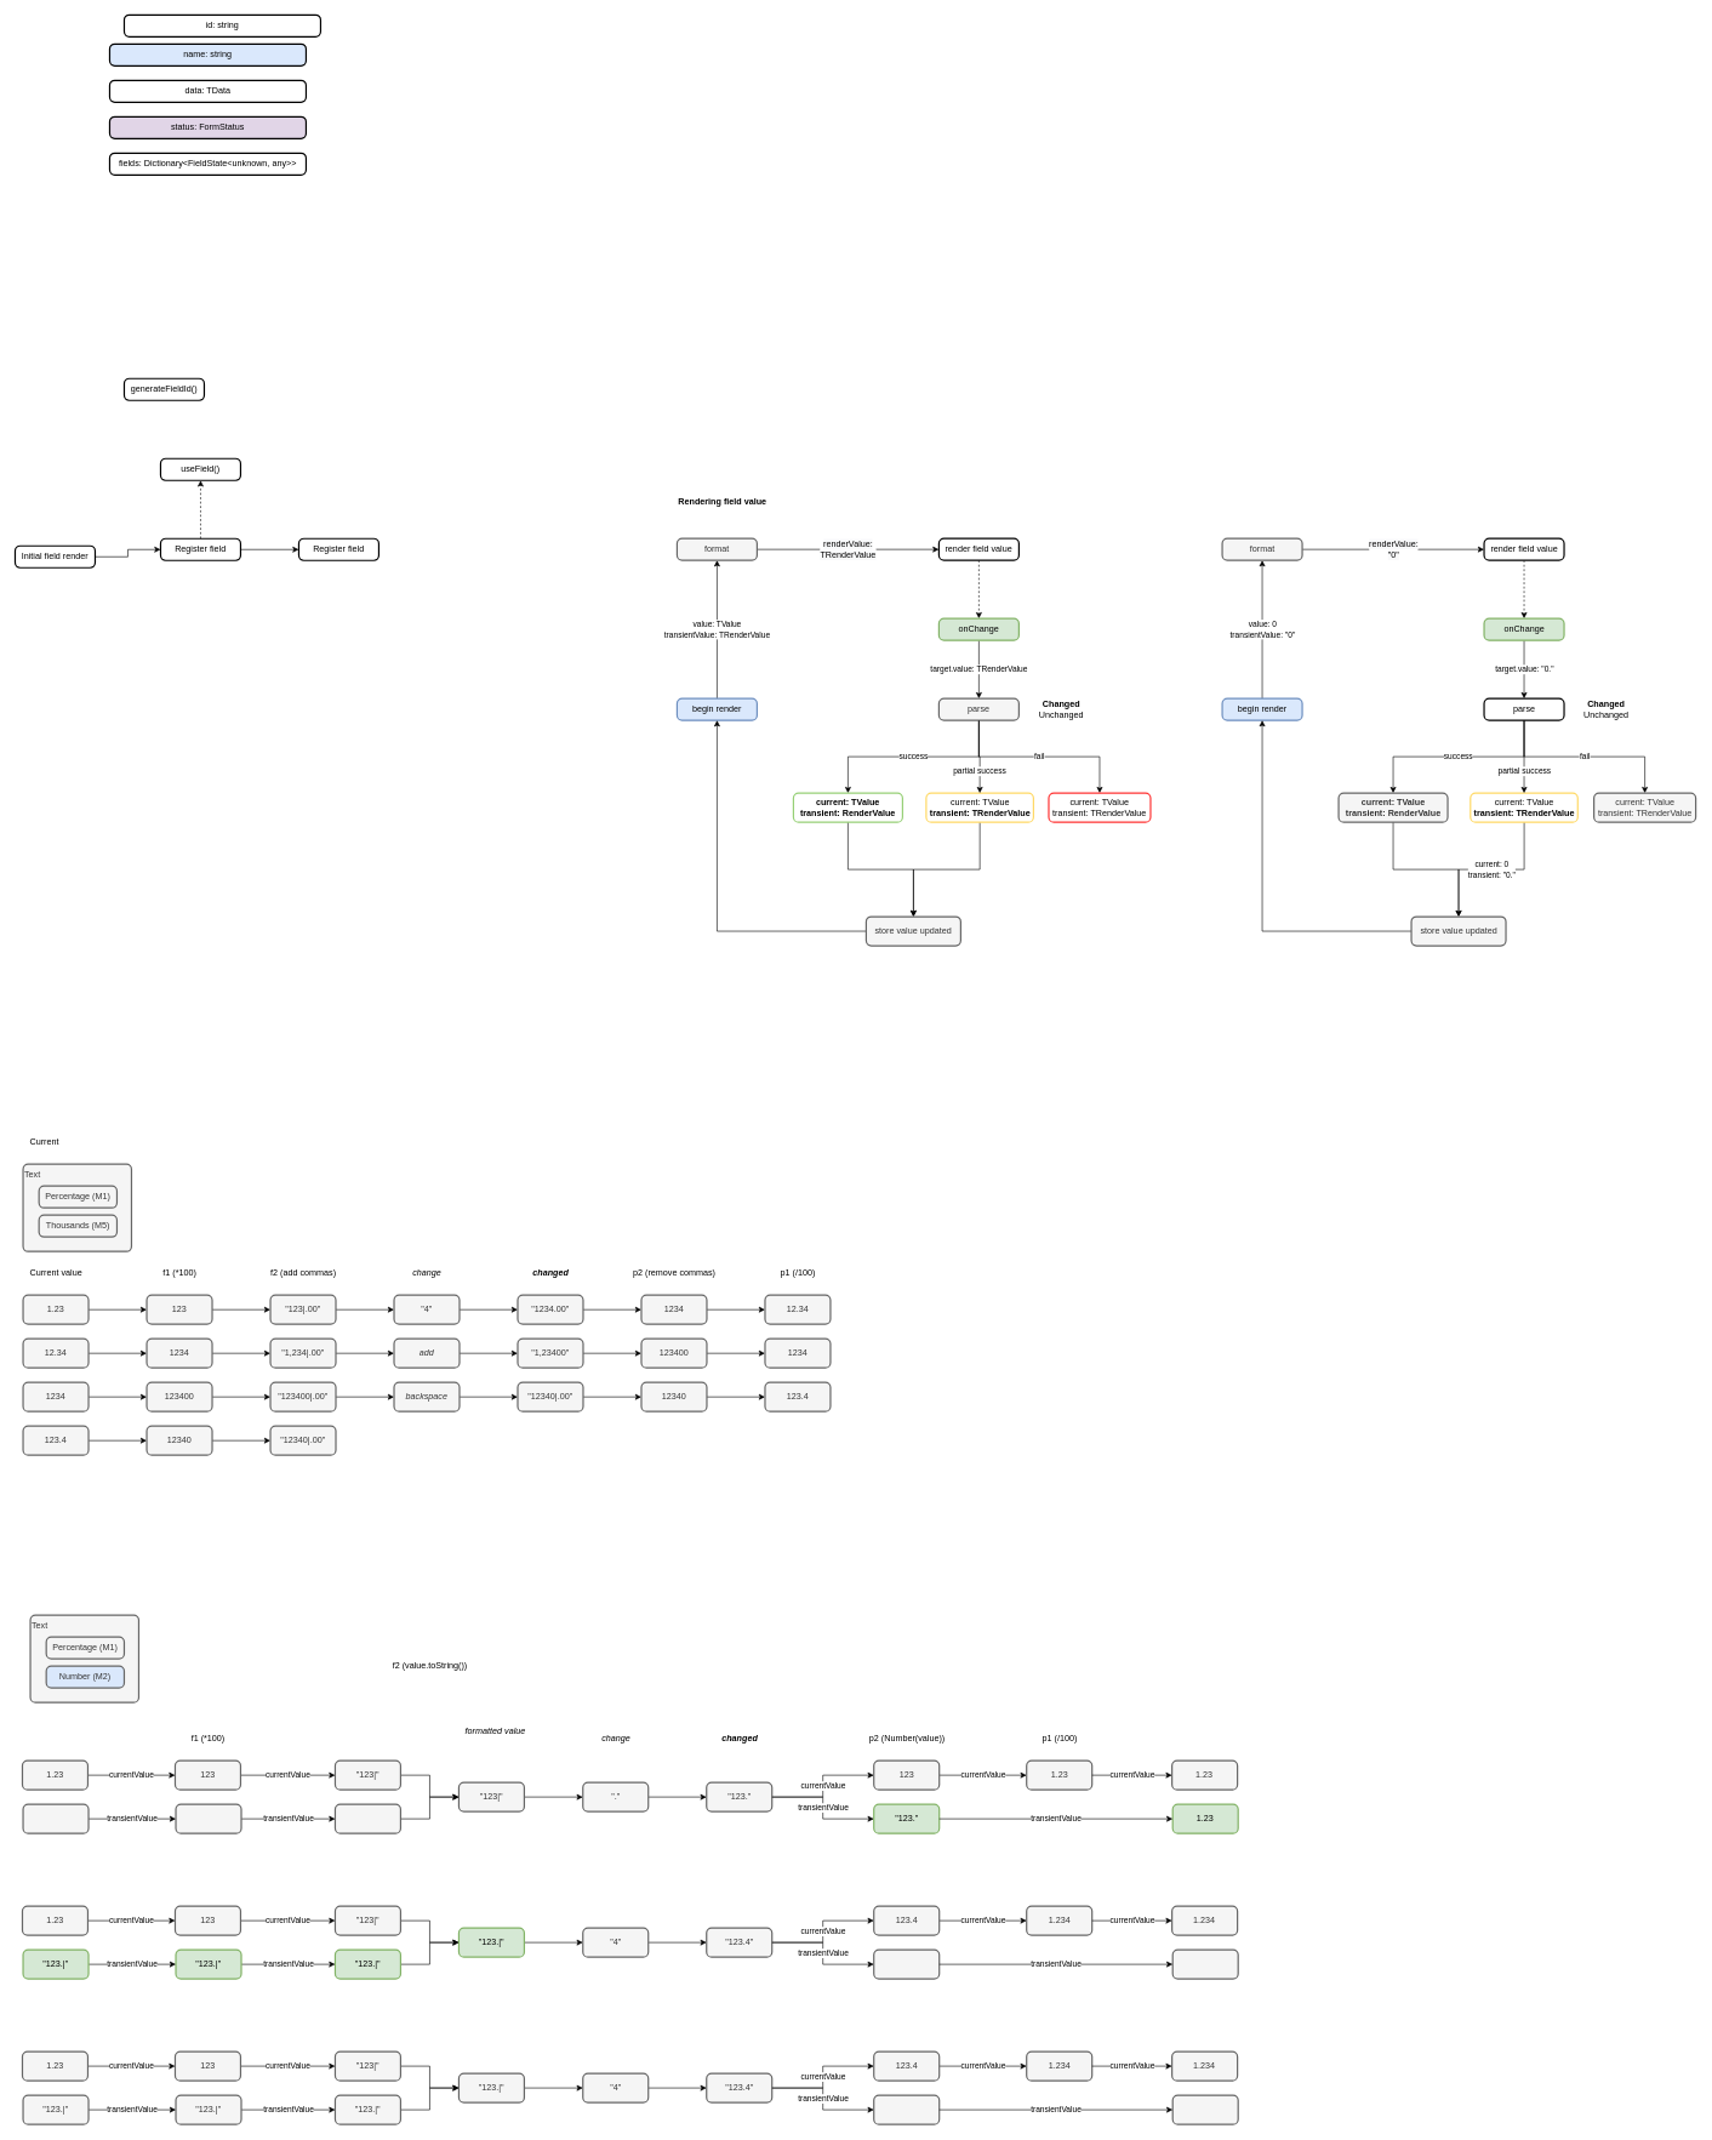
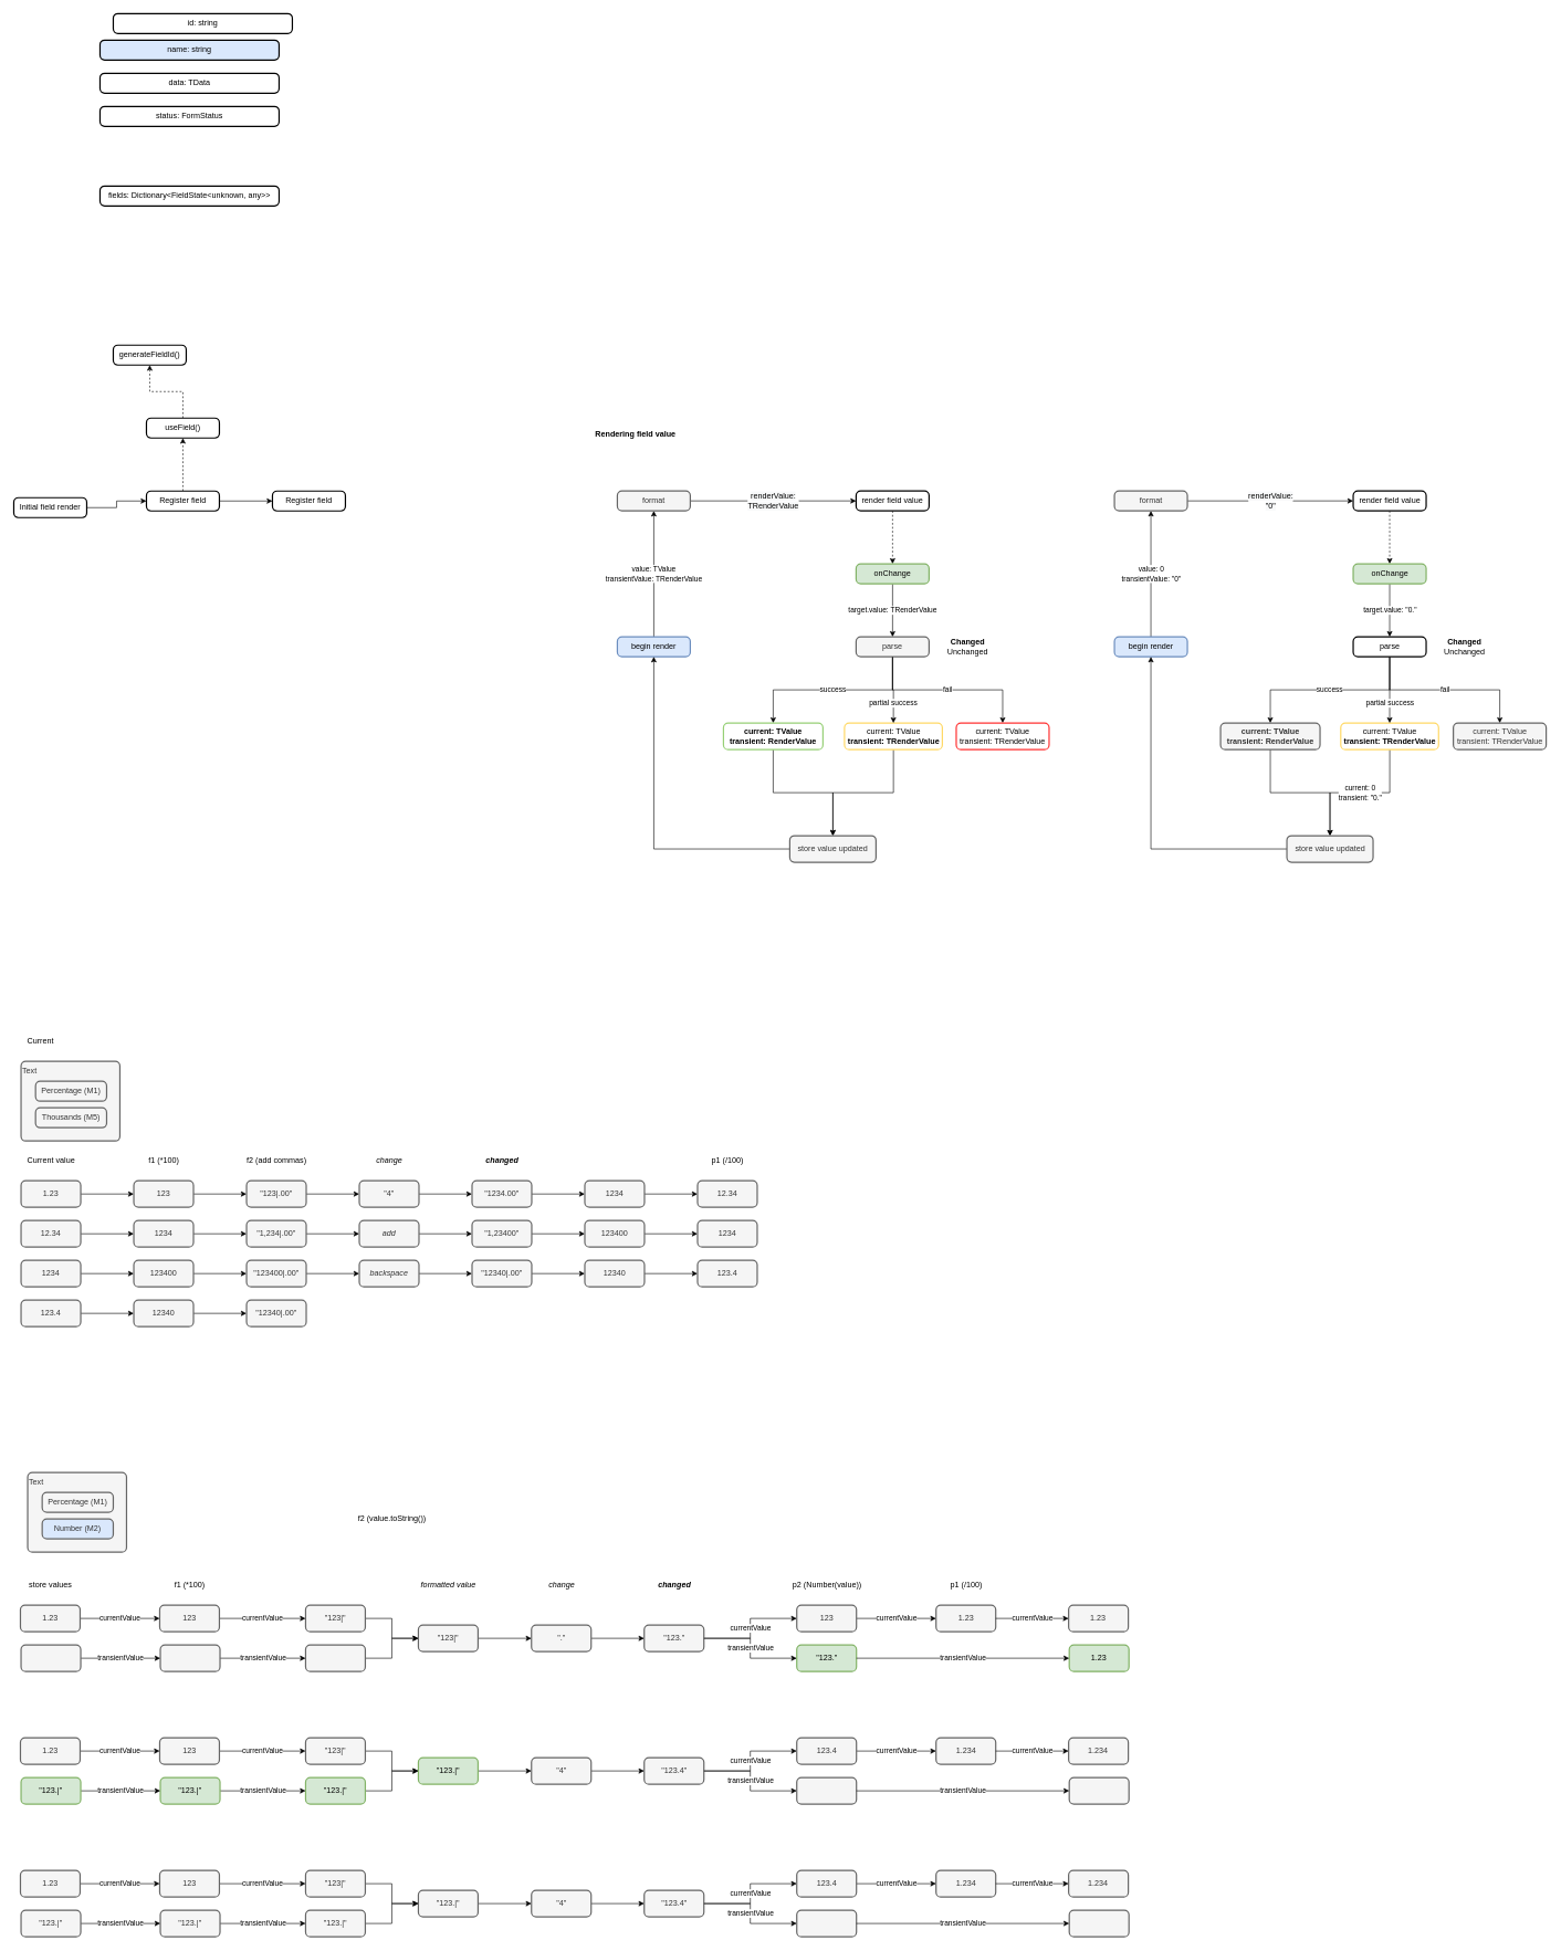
- <mxCell id="55" value="status: FormStatus" style="rounded=1;whiteSpace=wrap;html=1;absoluteArcSize=1;arcSize=14;strokeWidth=2;fillColor=#e1d5e7;" parent="1" vertex="1"><mxGeometry x="150" y="160" width="270" height="30" as="geometry" /></mxCell>
+ <mxCell id="55" value="status: FormStatus" style="rounded=1;whiteSpace=wrap;html=1;absoluteArcSize=1;arcSize=14;strokeWidth=2;" parent="1" vertex="1"><mxGeometry x="150" y="160" width="270" height="30" as="geometry" /></mxCell>
- <mxCell id="56" value="fields:&amp;nbsp;Dictionary&amp;lt;FieldState&amp;lt;unknown, any&amp;gt;&amp;gt;" style="rounded=1;whiteSpace=wrap;html=1;absoluteArcSize=1;arcSize=14;strokeWidth=2;" parent="1" vertex="1"><mxGeometry x="150" y="210" width="270" height="30" as="geometry" /></mxCell>
+ <mxCell id="56" value="fields:&amp;nbsp;Dictionary&amp;lt;FieldState&amp;lt;unknown, any&amp;gt;&amp;gt;" style="rounded=1;whiteSpace=wrap;html=1;absoluteArcSize=1;arcSize=14;strokeWidth=2;" parent="1" vertex="1"><mxGeometry x="150" y="280" width="270" height="30" as="geometry" /></mxCell>
+ <mxCell id="8" value="" style="edgeStyle=orthogonalEdgeStyle;rounded=0;orthogonalLoop=1;jettySize=auto;html=1;dashed=1;" parent="1" source="9" target="10" edge="1"><mxGeometry relative="1" as="geometry" /></mxCell>
- <mxCell id="11" value="Rendering field value" style="text;html=1;align=left;verticalAlign=middle;resizable=0;points=[];;autosize=1;fontStyle=1" parent="1" vertex="1"><mxGeometry x="930" y="680" width="140" height="20" as="geometry" /></mxCell>
+ <mxCell id="11" value="Rendering field value" style="text;html=1;align=left;verticalAlign=middle;resizable=0;points=[];;autosize=1;fontStyle=1" parent="1" vertex="1"><mxGeometry x="895" y="645" width="140" height="20" as="geometry" /></mxCell>
- <mxCell id="79" value="p2 (remove commas)" style="text;html=1;align=center;verticalAlign=middle;resizable=0;points=[];;autosize=1;" vertex="1" parent="1"><mxGeometry x="860.94" y="1740" width="130" height="20" as="geometry" /></mxCell>
- <mxCell id="142" value="formatted value" style="text;html=1;align=center;verticalAlign=middle;resizable=0;points=[];;autosize=1;fontStyle=2" vertex="1" parent="1"><mxGeometry x="630" y="2370" width="100" height="20" as="geometry" /></mxCell>
+ <mxCell id="142" value="formatted value" style="text;html=1;align=center;verticalAlign=middle;resizable=0;points=[];;autosize=1;fontStyle=2" vertex="1" parent="1"><mxGeometry x="625" y="2380" width="100" height="20" as="geometry" /></mxCell>
+ <mxCell id="112" value="store values" style="text;html=1;align=center;verticalAlign=middle;resizable=0;points=[];;autosize=1;" vertex="1" parent="1"><mxGeometry x="35" y="2380" width="80" height="20" as="geometry" /></mxCell>
